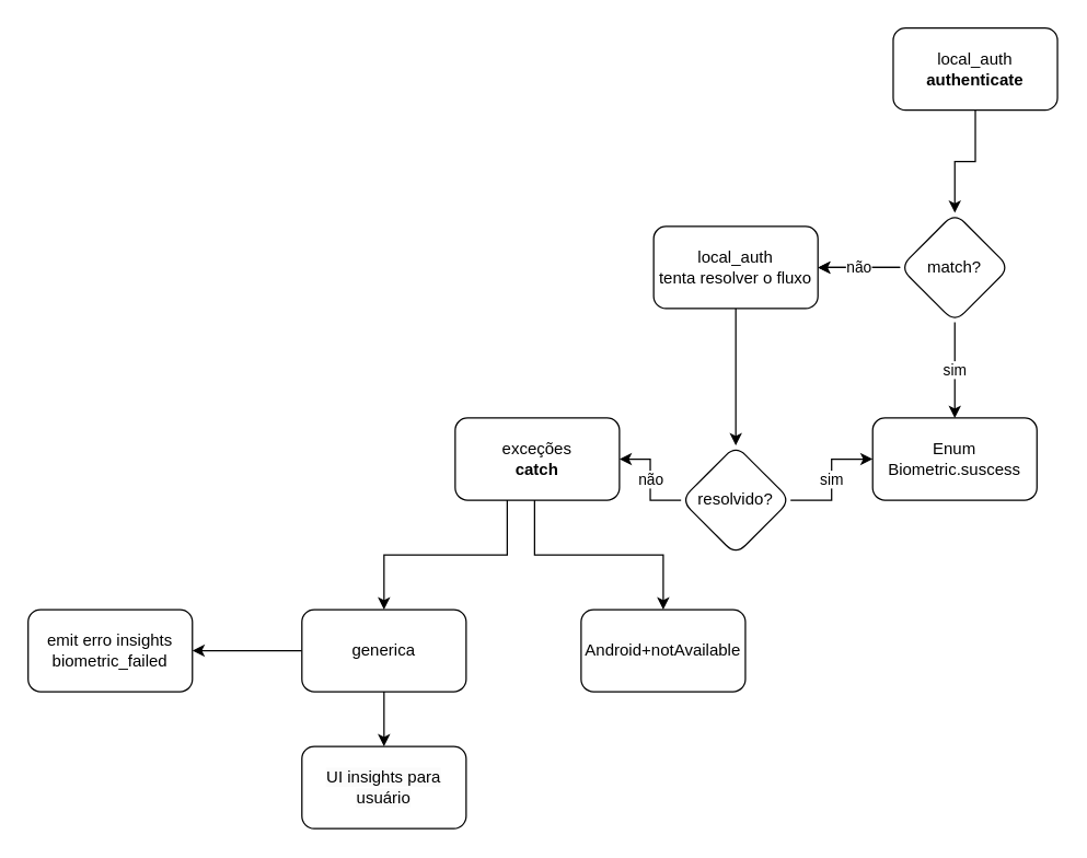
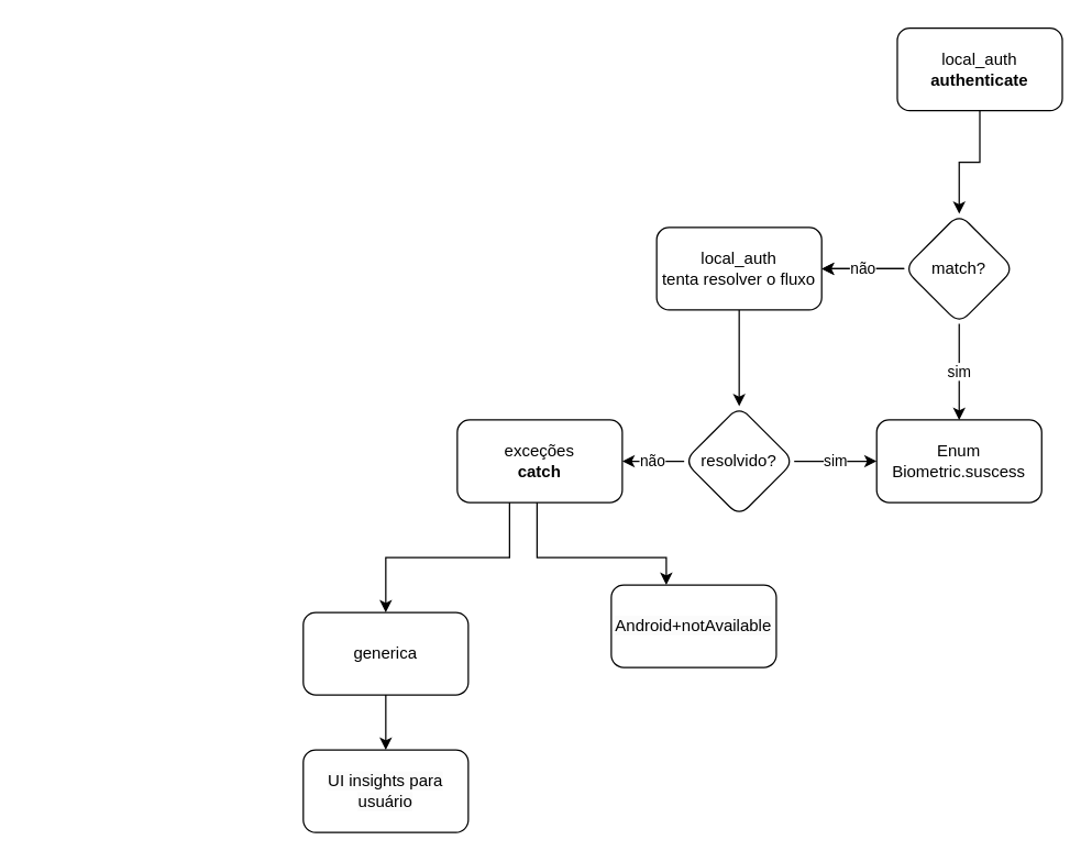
- <mxCell id="12" value="resolvido?" style="rhombus;whiteSpace=wrap;html=1;rounded=1;" parent="1" vertex="1"><mxGeometry x="497" y="325" width="80" height="80" as="geometry" /></mxCell>
+ <mxCell id="12" value="resolvido?" style="rhombus;whiteSpace=wrap;html=1;rounded=1;" parent="1" vertex="1"><mxGeometry x="497" y="295" width="80" height="80" as="geometry" /></mxCell>
- <mxCell id="22" value="emit erro insights&lt;div&gt;biometric_failed&lt;/div&gt;" style="whiteSpace=wrap;html=1;rounded=1;" vertex="1" parent="1"><mxGeometry x="20" y="445" width="120" height="60" as="geometry" /></mxCell>
- <mxCell id="19" value="" style="edgeStyle=orthogonalEdgeStyle;rounded=0;orthogonalLoop=1;jettySize=auto;html=1;" edge="1" parent="1" source="20" target="22"><mxGeometry relative="1" as="geometry" /></mxCell>
- <mxCell id="17" value="&lt;span style=&quot;caret-color: rgb(0, 0, 0); color: rgb(0, 0, 0); font-family: Helvetica; font-size: 12px; font-style: normal; font-variant-caps: normal; font-weight: 400; letter-spacing: normal; orphans: auto; text-align: center; text-indent: 0px; text-transform: none; white-space: normal; widows: auto; word-spacing: 0px; -webkit-text-stroke-width: 0px; background-color: rgb(251, 251, 251); text-decoration: none; display: inline !important; float: none;&quot;&gt;Android+notAvailable&lt;/span&gt;" style="whiteSpace=wrap;html=1;rounded=1;" parent="1" vertex="1"><mxGeometry x="424" y="445" width="120" height="60" as="geometry" /></mxCell>
+ <mxCell id="17" value="&lt;span style=&quot;caret-color: rgb(0, 0, 0); color: rgb(0, 0, 0); font-family: Helvetica; font-size: 12px; font-style: normal; font-variant-caps: normal; font-weight: 400; letter-spacing: normal; orphans: auto; text-align: center; text-indent: 0px; text-transform: none; white-space: normal; widows: auto; word-spacing: 0px; -webkit-text-stroke-width: 0px; background-color: rgb(251, 251, 251); text-decoration: none; display: inline !important; float: none;&quot;&gt;Android+notAvailable&lt;/span&gt;" style="whiteSpace=wrap;html=1;rounded=1;" parent="1" vertex="1"><mxGeometry x="444" y="425" width="120" height="60" as="geometry" /></mxCell>
